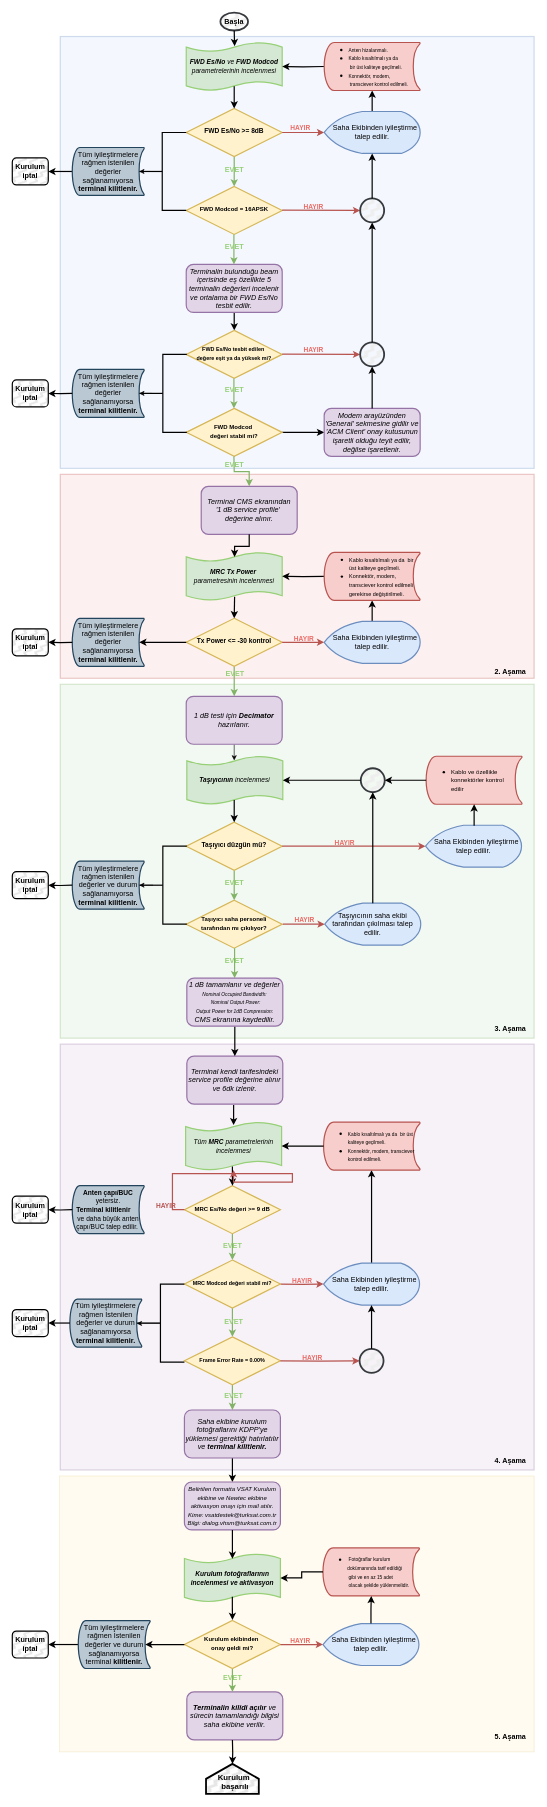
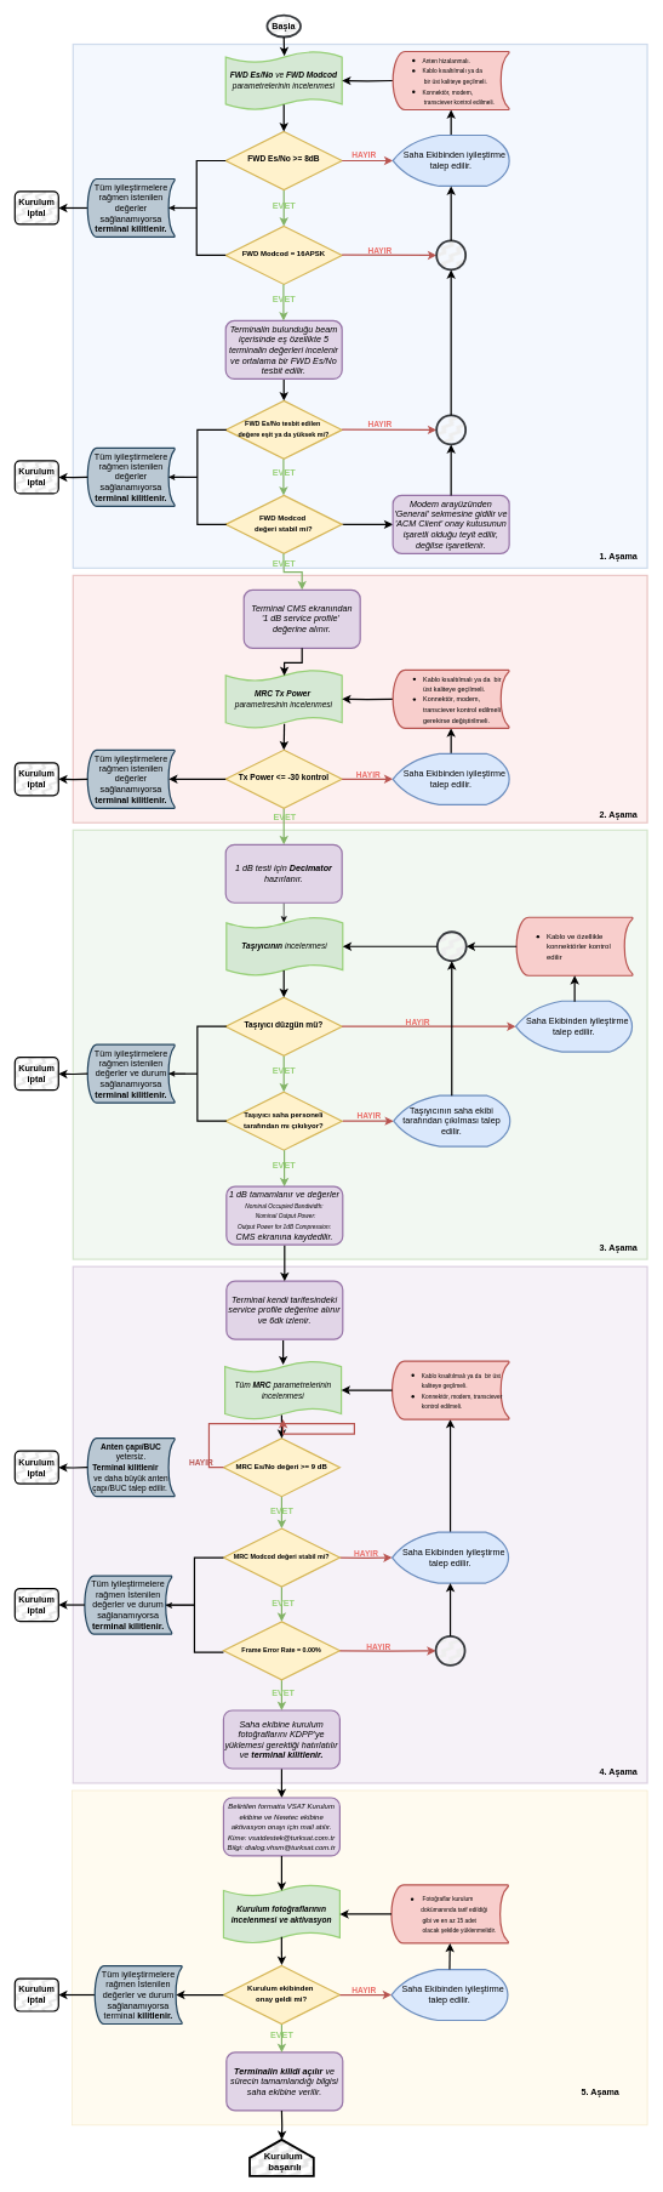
+ <mxCell id="39" value="&lt;b&gt;1. Aşama&lt;/b&gt;" style="text;html=1;align=center;verticalAlign=middle;resizable=0;points=[];autosize=1;strokeColor=none;fillColor=none;" parent="1" vertex="1"><mxGeometry x="810" y="750" width="80" height="30" as="geometry" /></mxCell>
- <mxCell id="147" value="&lt;ul style=&quot;text-align: left;&quot;&gt;&lt;li&gt;&lt;span style=&quot;font-size: 8px;&quot;&gt;&amp;nbsp;Fotoğraflar kurulum dokümanında tarif edildiği&amp;nbsp; &amp;nbsp; &amp;nbsp; &amp;nbsp;gibi ve en az 15 adet&amp;nbsp; &amp;nbsp; &amp;nbsp; &amp;nbsp; &amp;nbsp;olacak şekilde yüklenmelidir.&amp;nbsp;&lt;/span&gt;&lt;/li&gt;&lt;/ul&gt;" style="strokeWidth=2;html=1;shape=mxgraph.flowchart.stored_data;whiteSpace=wrap;fillColor=#f8cecc;strokeColor=#b85450;" vertex="1" parent="1"><mxGeometry x="538" y="2580" width="161" height="80" as="geometry" /></mxCell>
+ <mxCell id="147" value="&lt;ul style=&quot;text-align: left;&quot;&gt;&lt;li&gt;&lt;span style=&quot;font-size: 8px;&quot;&gt;&amp;nbsp;Fotoğraflar kurulum dokümanında tarif edildiği&amp;nbsp; &amp;nbsp; &amp;nbsp; &amp;nbsp;gibi ve en az 15 adet&amp;nbsp; &amp;nbsp; &amp;nbsp; &amp;nbsp; &amp;nbsp;olacak şekilde yüklenmelidir.&amp;nbsp;&lt;/span&gt;&lt;/li&gt;&lt;/ul&gt;" style="strokeWidth=2;html=1;shape=mxgraph.flowchart.stored_data;whiteSpace=wrap;fillColor=#f8cecc;strokeColor=#b85450;" vertex="1" parent="1"><mxGeometry x="538" y="2590" width="161" height="80" as="geometry" /></mxCell>
- <mxCell id="85" value="&lt;b&gt;5. Aşama&lt;/b&gt;" style="text;html=1;align=center;verticalAlign=middle;resizable=0;points=[];autosize=1;strokeColor=none;fillColor=none;" vertex="1" parent="1"><mxGeometry x="810" y="2880" width="80" height="30" as="geometry" /></mxCell>
+ <mxCell id="85" value="&lt;b&gt;5. Aşama&lt;/b&gt;" style="text;html=1;align=center;verticalAlign=middle;resizable=0;points=[];autosize=1;strokeColor=none;fillColor=none;" vertex="1" parent="1"><mxGeometry x="785" y="2860" width="80" height="30" as="geometry" /></mxCell>
